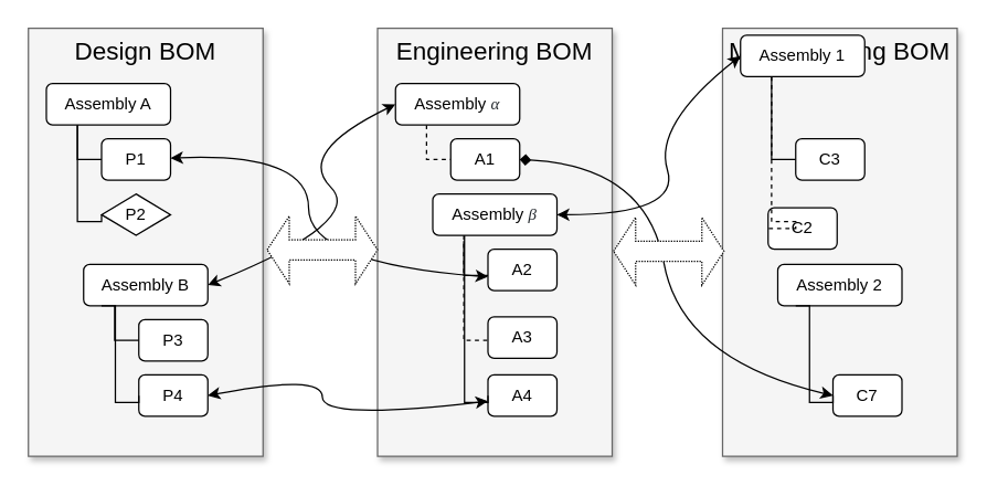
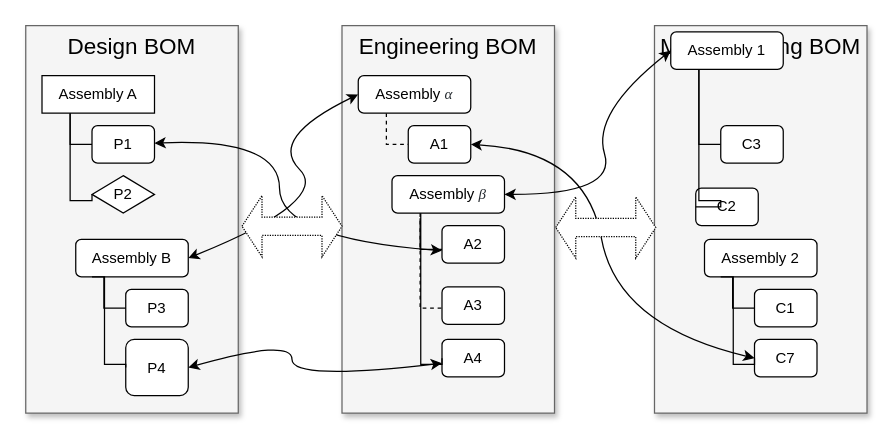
- <mxCell id="4" value="Assembly A" style="rounded=1;whiteSpace=wrap;html=1;verticalAlign=middle;" parent="1" vertex="1"><mxGeometry x="33" y="60" width="90" height="30" as="geometry" /></mxCell>
+ <mxCell id="4" value="Assembly A" style="whiteSpace=wrap;html=1;verticalAlign=middle;rounded=0;" parent="1" vertex="1"><mxGeometry x="33" y="60" width="90" height="30" as="geometry" /></mxCell>
- <mxCell id="38" value="" style="curved=1;endArrow=diamond;html=1;startArrow=classic;startFill=1;entryX=1;entryY=0.5;entryDx=0;entryDy=0;exitX=0;exitY=0.5;exitDx=0;exitDy=0;" parent="1" source="32" target="16" edge="1"><mxGeometry width="50" height="50" relative="1" as="geometry"><mxPoint x="598" y="210" as="sourcePoint" /><mxPoint x="368" y="124" as="targetPoint" /><Array as="points"><mxPoint x="493" y="260" /><mxPoint x="468" y="120" /></Array></mxGeometry></mxCell>
+ <mxCell id="38" value="" style="curved=1;endArrow=classic;html=1;startArrow=classic;startFill=1;entryX=1;entryY=0.5;entryDx=0;entryDy=0;exitX=0;exitY=0.5;exitDx=0;exitDy=0;" parent="1" source="32" target="16" edge="1"><mxGeometry width="50" height="50" relative="1" as="geometry"><mxPoint x="598" y="210" as="sourcePoint" /><mxPoint x="368" y="124" as="targetPoint" /><Array as="points"><mxPoint x="493" y="260" /><mxPoint x="468" y="120" /></Array></mxGeometry></mxCell>
- <mxCell id="29" style="edgeStyle=orthogonalEdgeStyle;rounded=0;orthogonalLoop=1;jettySize=auto;html=1;exitX=0.25;exitY=1;exitDx=0;exitDy=0;entryX=0;entryY=0.5;entryDx=0;entryDy=0;endArrow=none;endFill=0;dashed=1;" parent="1" source="26" target="28" edge="1"><mxGeometry relative="1" as="geometry"><mxPoint x="568.5" y="100" as="sourcePoint" /><mxPoint x="586" y="125" as="targetPoint" /><Array as="points"><mxPoint x="559" y="160" /><mxPoint x="576" y="160" /></Array></mxGeometry></mxCell>
+ <mxCell id="29" style="edgeStyle=orthogonalEdgeStyle;rounded=0;orthogonalLoop=1;jettySize=auto;html=1;exitX=0.25;exitY=1;exitDx=0;exitDy=0;entryX=0;entryY=0.5;entryDx=0;entryDy=0;endArrow=none;endFill=0;" parent="1" source="26" target="28" edge="1"><mxGeometry relative="1" as="geometry"><mxPoint x="568.5" y="100" as="sourcePoint" /><mxPoint x="586" y="125" as="targetPoint" /><Array as="points"><mxPoint x="559" y="160" /><mxPoint x="576" y="160" /></Array></mxGeometry></mxCell>
+ <mxCell id="34" style="edgeStyle=orthogonalEdgeStyle;rounded=0;orthogonalLoop=1;jettySize=auto;html=1;exitX=0.25;exitY=1;exitDx=0;exitDy=0;endArrow=none;endFill=0;" parent="1" source="30" target="31" edge="1"><mxGeometry relative="1" as="geometry"><mxPoint x="583.5" y="221" as="sourcePoint" /><mxPoint x="601" y="246" as="targetPoint" /><Array as="points"><mxPoint x="586" y="246" /></Array></mxGeometry></mxCell>
+ <mxCell id="31" value="C1" style="rounded=1;whiteSpace=wrap;html=1;verticalAlign=middle;" parent="1" vertex="1"><mxGeometry x="603" y="231" width="50" height="30" as="geometry" /></mxCell>
- <mxCell id="10" value="P4" style="rounded=1;whiteSpace=wrap;html=1;verticalAlign=middle;" parent="1" vertex="1"><mxGeometry x="100" y="271" width="50" height="30" as="geometry" /></mxCell>
+ <mxCell id="10" value="P4" style="rounded=1;whiteSpace=wrap;html=1;verticalAlign=middle;" parent="1" vertex="1"><mxGeometry x="100" y="271" width="50" height="45" as="geometry" /></mxCell>
